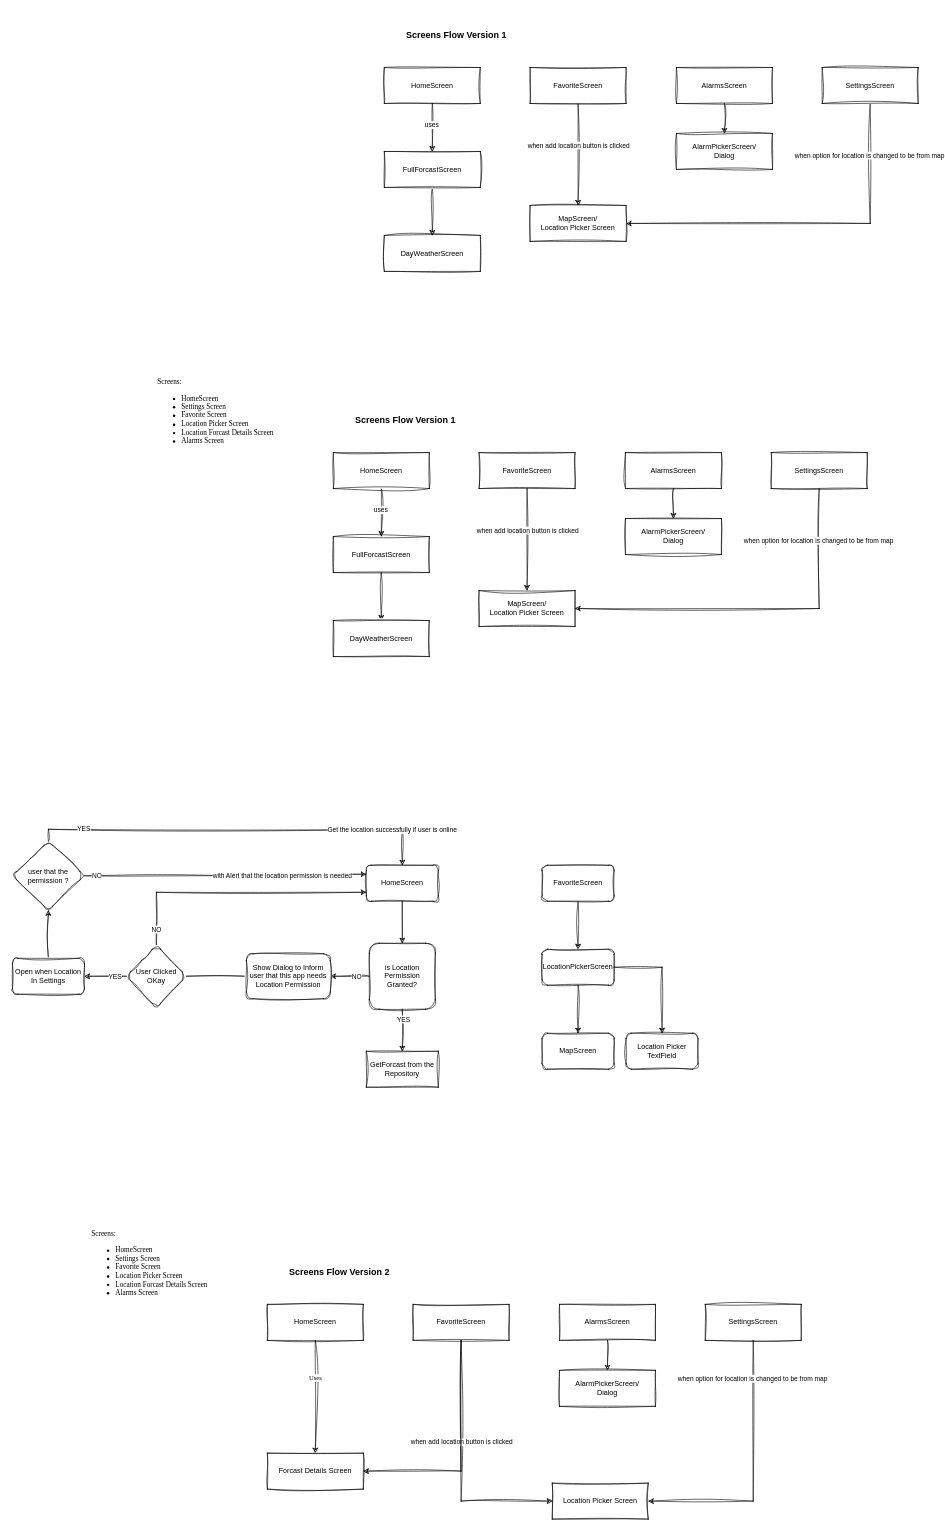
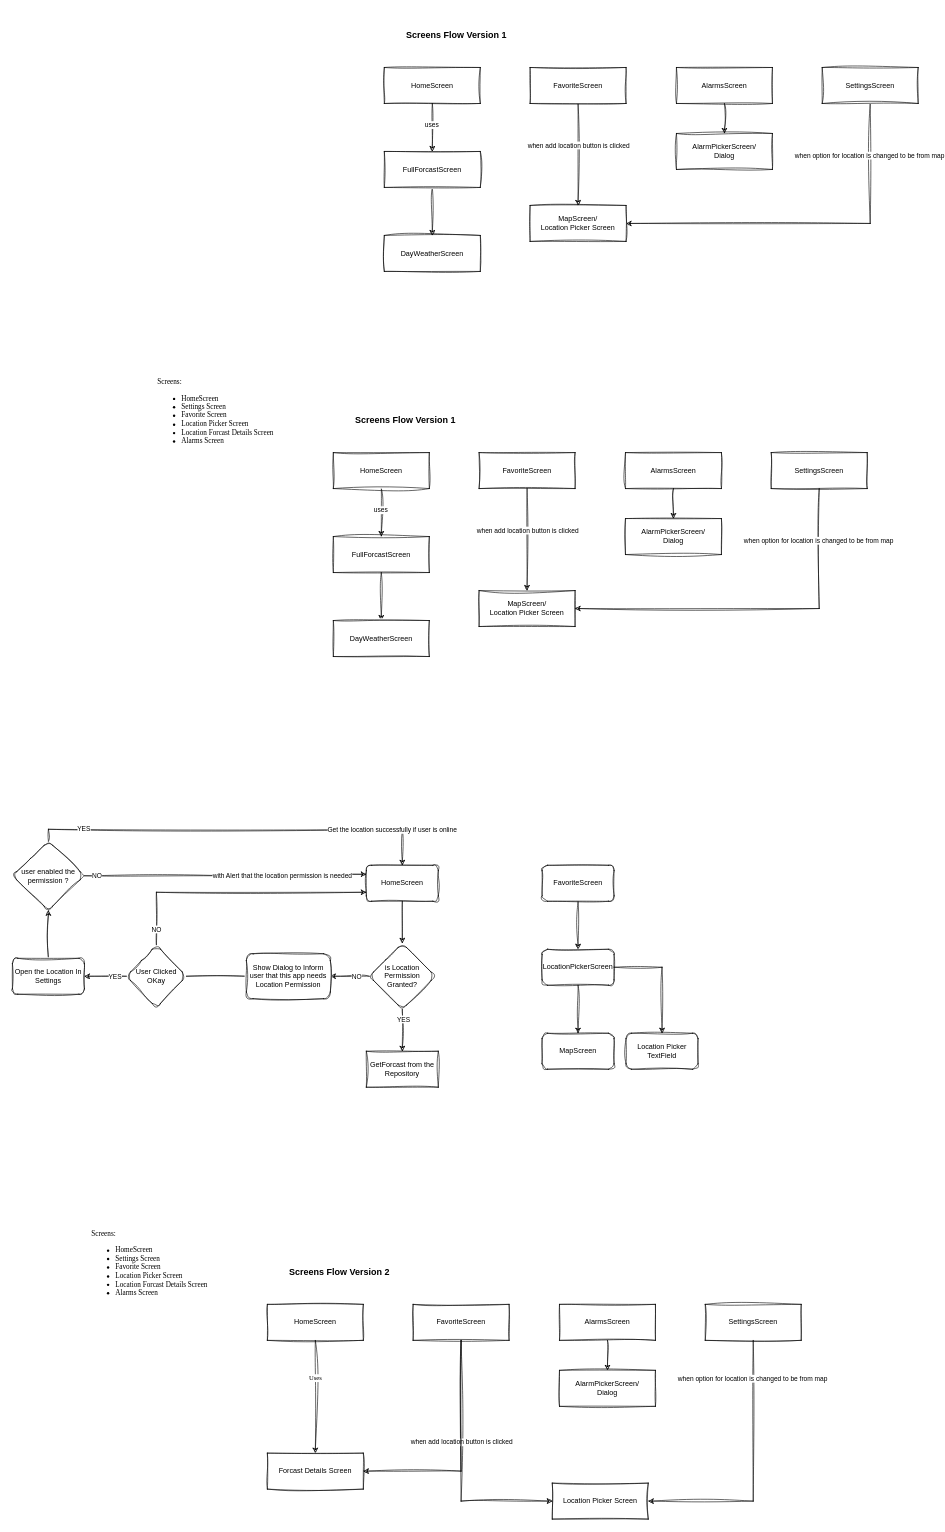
- <mxCell id="58" value="user that the permission ?" style="rhombus;whiteSpace=wrap;html=1;rounded=1;sketch=1;curveFitting=1;jiggle=2;" parent="1" vertex="1"><mxGeometry x="20" y="1402" width="120" height="115" as="geometry" /></mxCell>
+ <mxCell id="58" value="user enabled the permission ?" style="rhombus;whiteSpace=wrap;html=1;rounded=1;sketch=1;curveFitting=1;jiggle=2;" parent="1" vertex="1"><mxGeometry x="20" y="1402" width="120" height="115" as="geometry" /></mxCell>
- <mxCell id="51" value="Open when Location In Settings" style="whiteSpace=wrap;html=1;rounded=1;sketch=1;curveFitting=1;jiggle=2;" parent="1" vertex="1"><mxGeometry x="20" y="1597" width="120" height="60" as="geometry" /></mxCell>
+ <mxCell id="51" value="Open the Location In Settings" style="whiteSpace=wrap;html=1;rounded=1;sketch=1;curveFitting=1;jiggle=2;" parent="1" vertex="1"><mxGeometry x="20" y="1597" width="120" height="60" as="geometry" /></mxCell>
- <mxCell id="42" value="is Location Permission Granted?" style="whiteSpace=wrap;html=1;sketch=1;curveFitting=1;jiggle=2;rounded=1;" parent="1" vertex="1"><mxGeometry x="615" y="1572" width="110" height="110" as="geometry" /></mxCell>
+ <mxCell id="42" value="is Location Permission Granted?" style="rhombus;whiteSpace=wrap;html=1;rounded=1;sketch=1;curveFitting=1;jiggle=2;" parent="1" vertex="1"><mxGeometry x="615" y="1572" width="110" height="110" as="geometry" /></mxCell>
